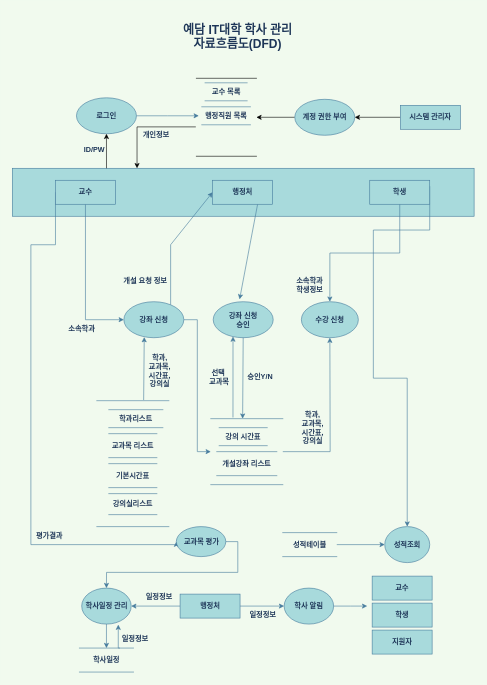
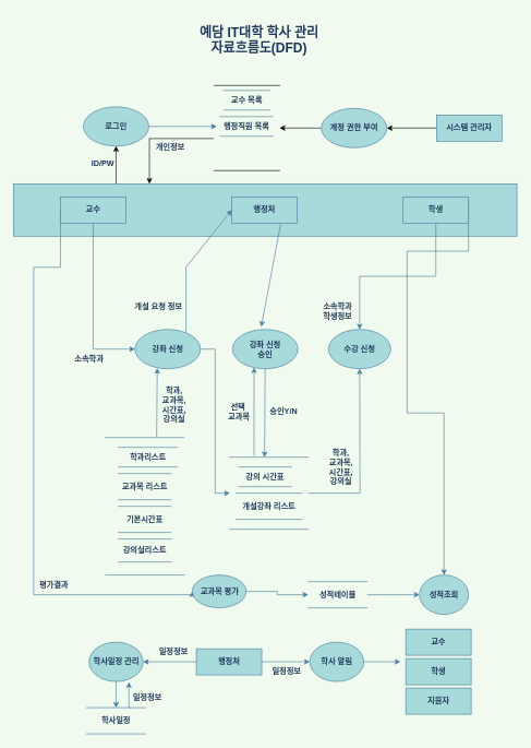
- <mxCell id="38" style="edgeStyle=orthogonalEdgeStyle;rounded=0;orthogonalLoop=1;jettySize=auto;html=1;exitX=1;exitY=0.5;exitDx=0;exitDy=0;fontStyle=1;labelBackgroundColor=#F1FAEE;strokeColor=#457B9D;fontColor=#1D3557;" parent="1" source="39" target="46" edge="1"><mxGeometry relative="1" as="geometry" /></mxCell>
+ <mxCell id="38" style="edgeStyle=orthogonalEdgeStyle;rounded=0;orthogonalLoop=1;jettySize=auto;html=1;exitX=1;exitY=0.5;exitDx=0;exitDy=0;fontStyle=1;labelBackgroundColor=#F1FAEE;strokeColor=#457B9D;fontColor=#1D3557;" parent="1" source="39" target="35" edge="1"><mxGeometry relative="1" as="geometry" /></mxCell>
